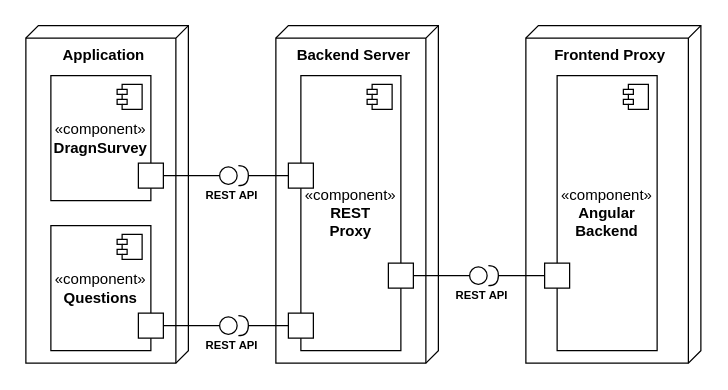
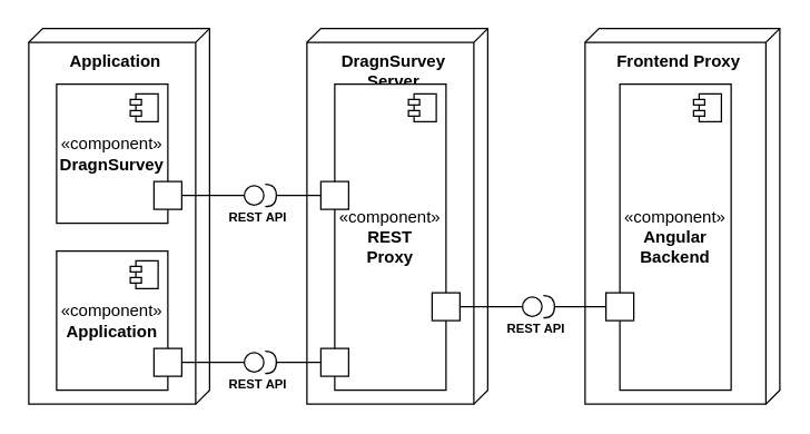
- <mxCell id="5" value="&lt;b&gt;Backend Server&lt;/b&gt;" style="verticalAlign=top;align=center;shape=cube;size=10;direction=south;fontStyle=0;html=1;boundedLbl=1;spacingLeft=5;whiteSpace=wrap;" vertex="1" parent="1"><mxGeometry x="220" y="20" width="130" height="270" as="geometry" /></mxCell>
+ <mxCell id="5" value="&lt;b&gt;DragnSurvey Server&lt;/b&gt;" style="verticalAlign=top;align=center;shape=cube;size=10;direction=south;fontStyle=0;html=1;boundedLbl=1;spacingLeft=5;whiteSpace=wrap;" vertex="1" parent="1"><mxGeometry x="220" y="20" width="130" height="270" as="geometry" /></mxCell>
- <mxCell id="8" value="«component»&lt;br&gt;&lt;b&gt;Questions&lt;/b&gt;" style="html=1;dropTarget=0;whiteSpace=wrap;" vertex="1" parent="1"><mxGeometry x="40" y="180" width="80" height="100" as="geometry" /></mxCell>
+ <mxCell id="8" value="«component»&lt;br&gt;&lt;b&gt;Application&lt;/b&gt;" style="html=1;dropTarget=0;whiteSpace=wrap;" vertex="1" parent="1"><mxGeometry x="40" y="180" width="80" height="100" as="geometry" /></mxCell>
